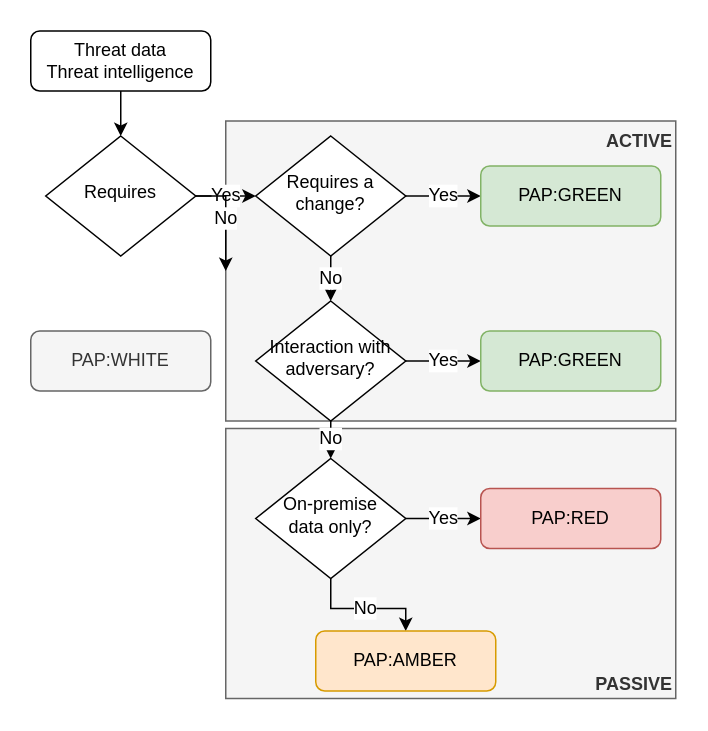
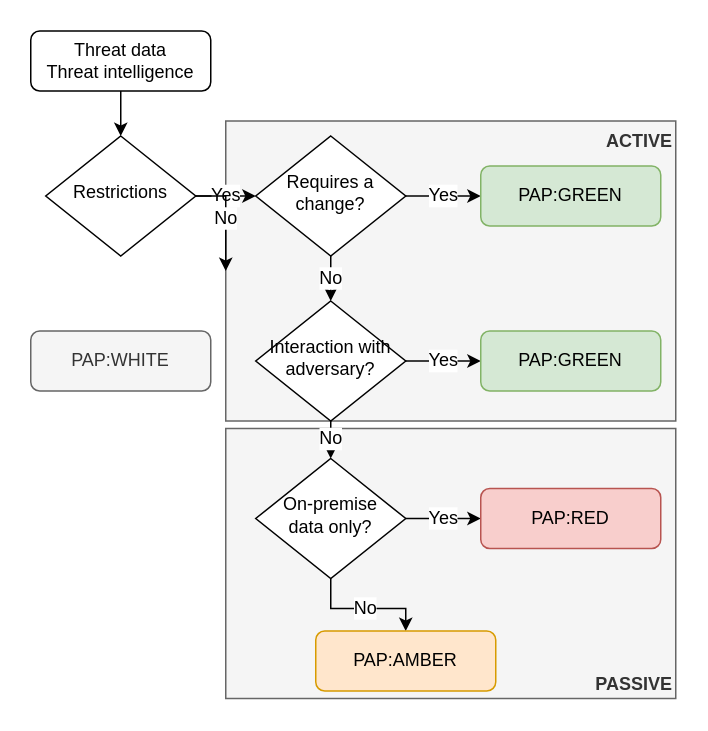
- <mxCell id="19" value="Requires" style="rhombus;whiteSpace=wrap;html=1;shadow=0;fontFamily=Helvetica;fontSize=12;align=center;strokeWidth=1;spacing=6;spacingTop=-4;" vertex="1" parent="1"><mxGeometry x="30" y="90" width="100" height="80" as="geometry" /></mxCell>
+ <mxCell id="19" value="Restrictions" style="rhombus;whiteSpace=wrap;html=1;shadow=0;fontFamily=Helvetica;fontSize=12;align=center;strokeWidth=1;spacing=6;spacingTop=-4;" vertex="1" parent="1"><mxGeometry x="30" y="90" width="100" height="80" as="geometry" /></mxCell>
